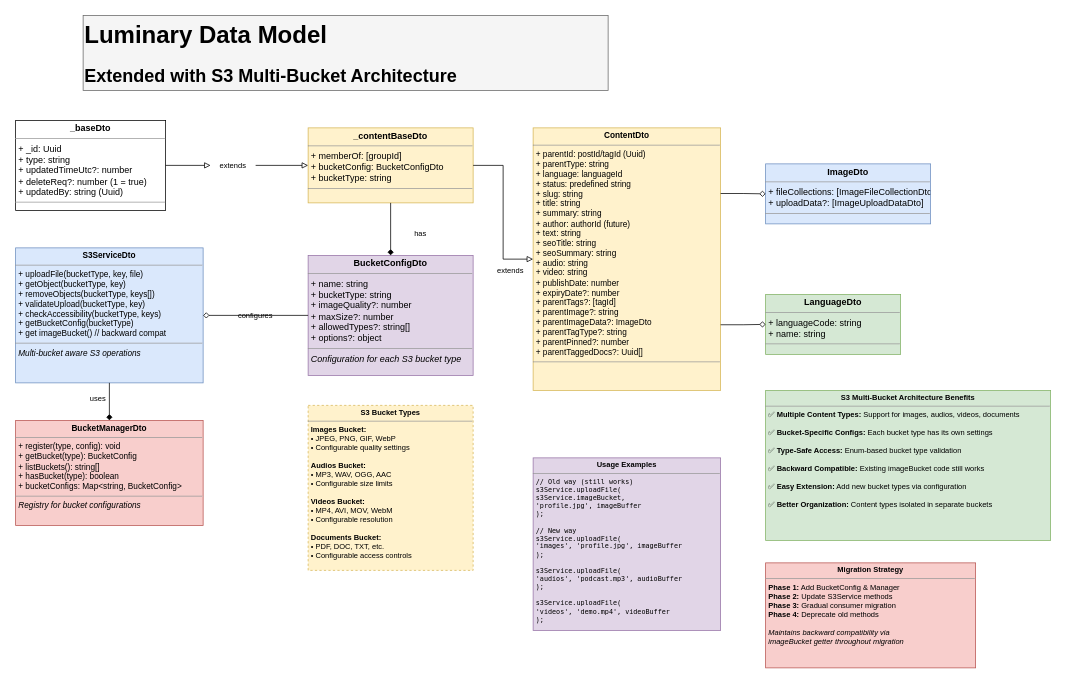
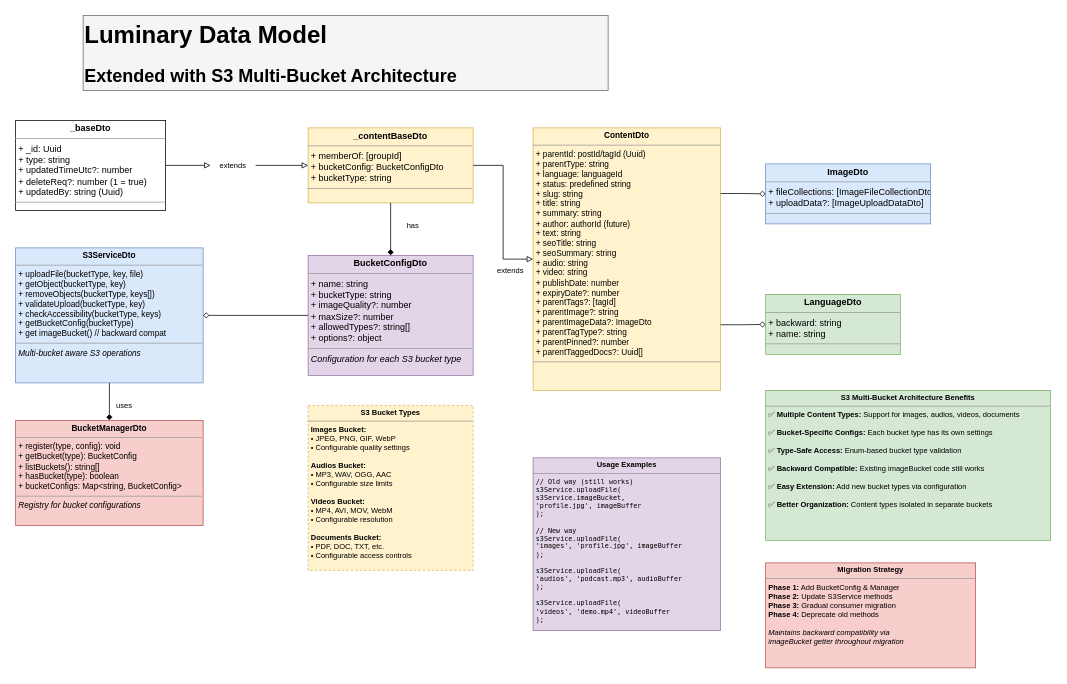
- <mxCell id="23" value="has" style="text;html=1;strokeColor=none;fillColor=none;align=center;verticalAlign=middle;whiteSpace=wrap;rounded=0;fontSize=10;" parent="1" vertex="1"><mxGeometry x="540" y="300" width="40" height="20" as="geometry" /></mxCell>
+ <mxCell id="23" value="has" style="text;html=1;strokeColor=none;fillColor=none;align=center;verticalAlign=middle;whiteSpace=wrap;rounded=0;fontSize=10;" parent="1" vertex="1"><mxGeometry x="530" y="290" width="40" height="20" as="geometry" /></mxCell>
- <mxCell id="10" value="&lt;p style=&quot;margin:0px;margin-top:4px;text-align:center;&quot;&gt;&lt;b&gt;LanguageDto&lt;/b&gt;&lt;/p&gt;&lt;hr size=&quot;1&quot;/&gt;&lt;p style=&quot;margin:0px;margin-left:4px;&quot;&gt;+ languageCode: string&lt;br/&gt;+ name: string&lt;/p&gt;&lt;hr size=&quot;1&quot;/&gt;" style="verticalAlign=top;align=left;overflow=fill;fontSize=12;fontFamily=Helvetica;html=1;fillColor=#d5e8d4;strokeColor=#82b366;" parent="1" vertex="1"><mxGeometry x="1020" y="392" width="180" height="80" as="geometry" /></mxCell>
+ <mxCell id="10" value="&lt;p style=&quot;margin:0px;margin-top:4px;text-align:center;&quot;&gt;&lt;b&gt;LanguageDto&lt;/b&gt;&lt;/p&gt;&lt;hr size=&quot;1&quot;/&gt;&lt;p style=&quot;margin:0px;margin-left:4px;&quot;&gt;+ backward: string&lt;br/&gt;+ name: string&lt;/p&gt;&lt;hr size=&quot;1&quot;/&gt;" style="verticalAlign=top;align=left;overflow=fill;fontSize=12;fontFamily=Helvetica;html=1;fillColor=#d5e8d4;strokeColor=#82b366;" parent="1" vertex="1"><mxGeometry x="1020" y="392" width="180" height="80" as="geometry" /></mxCell>
- <mxCell id="25" value="configures" style="text;html=1;strokeColor=none;fillColor=none;align=center;verticalAlign=middle;whiteSpace=wrap;rounded=0;fontSize=10;" parent="1" vertex="1"><mxGeometry x="310" y="410" width="60" height="20" as="geometry" /></mxCell>
- <mxCell id="24" value="uses" style="text;html=1;strokeColor=none;fillColor=none;align=center;verticalAlign=middle;whiteSpace=wrap;rounded=0;fontSize=10;" parent="1" vertex="1"><mxGeometry x="110" y="520" width="40" height="20" as="geometry" /></mxCell>
+ <mxCell id="24" value="uses" style="text;html=1;strokeColor=none;fillColor=none;align=center;verticalAlign=middle;whiteSpace=wrap;rounded=0;fontSize=10;" parent="1" vertex="1"><mxGeometry x="145" y="530" width="40" height="20" as="geometry" /></mxCell>
